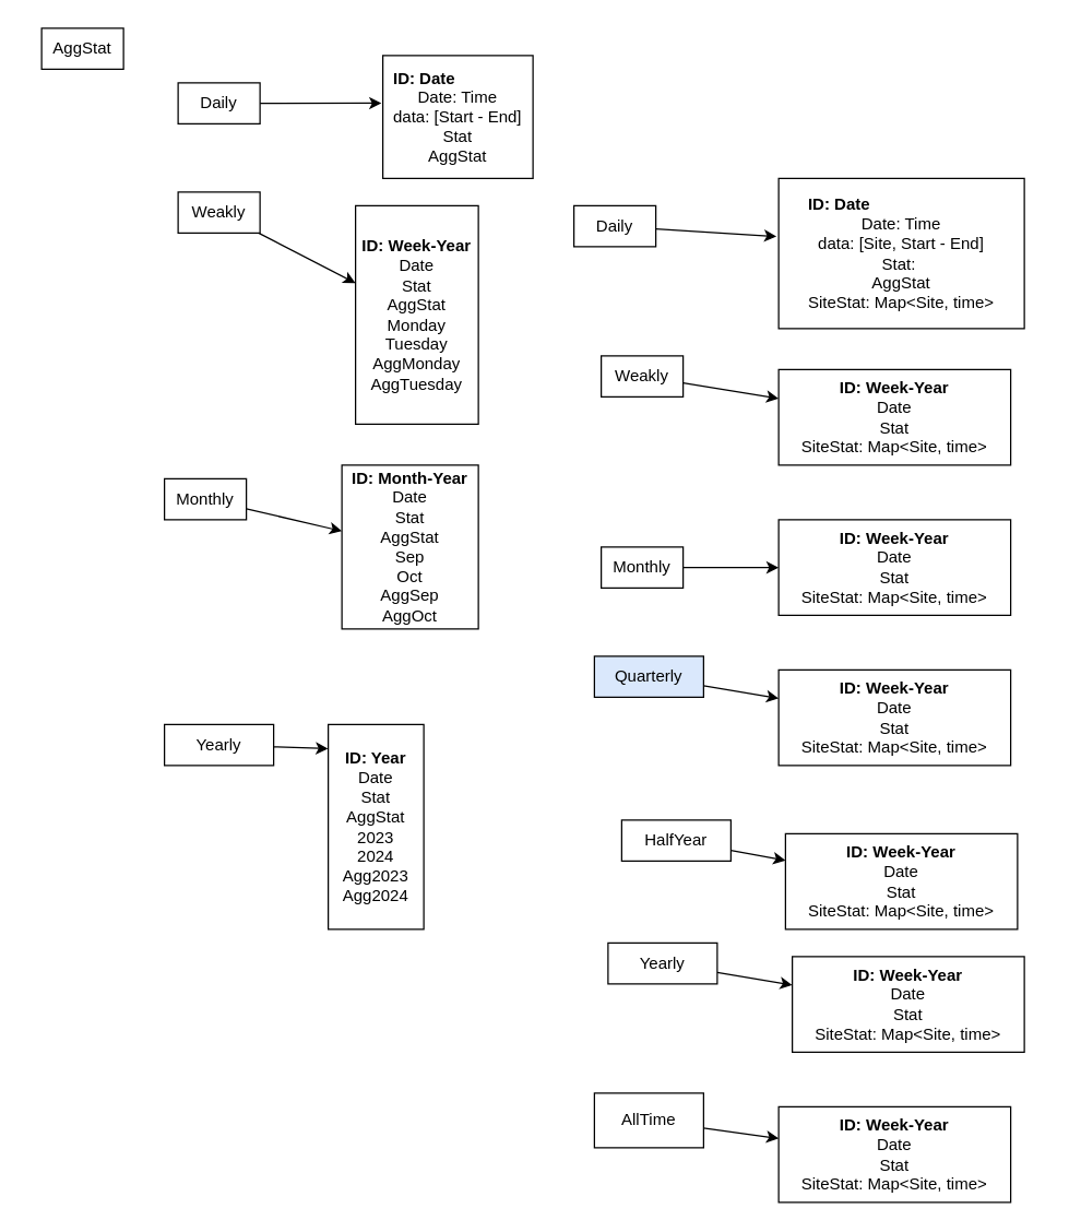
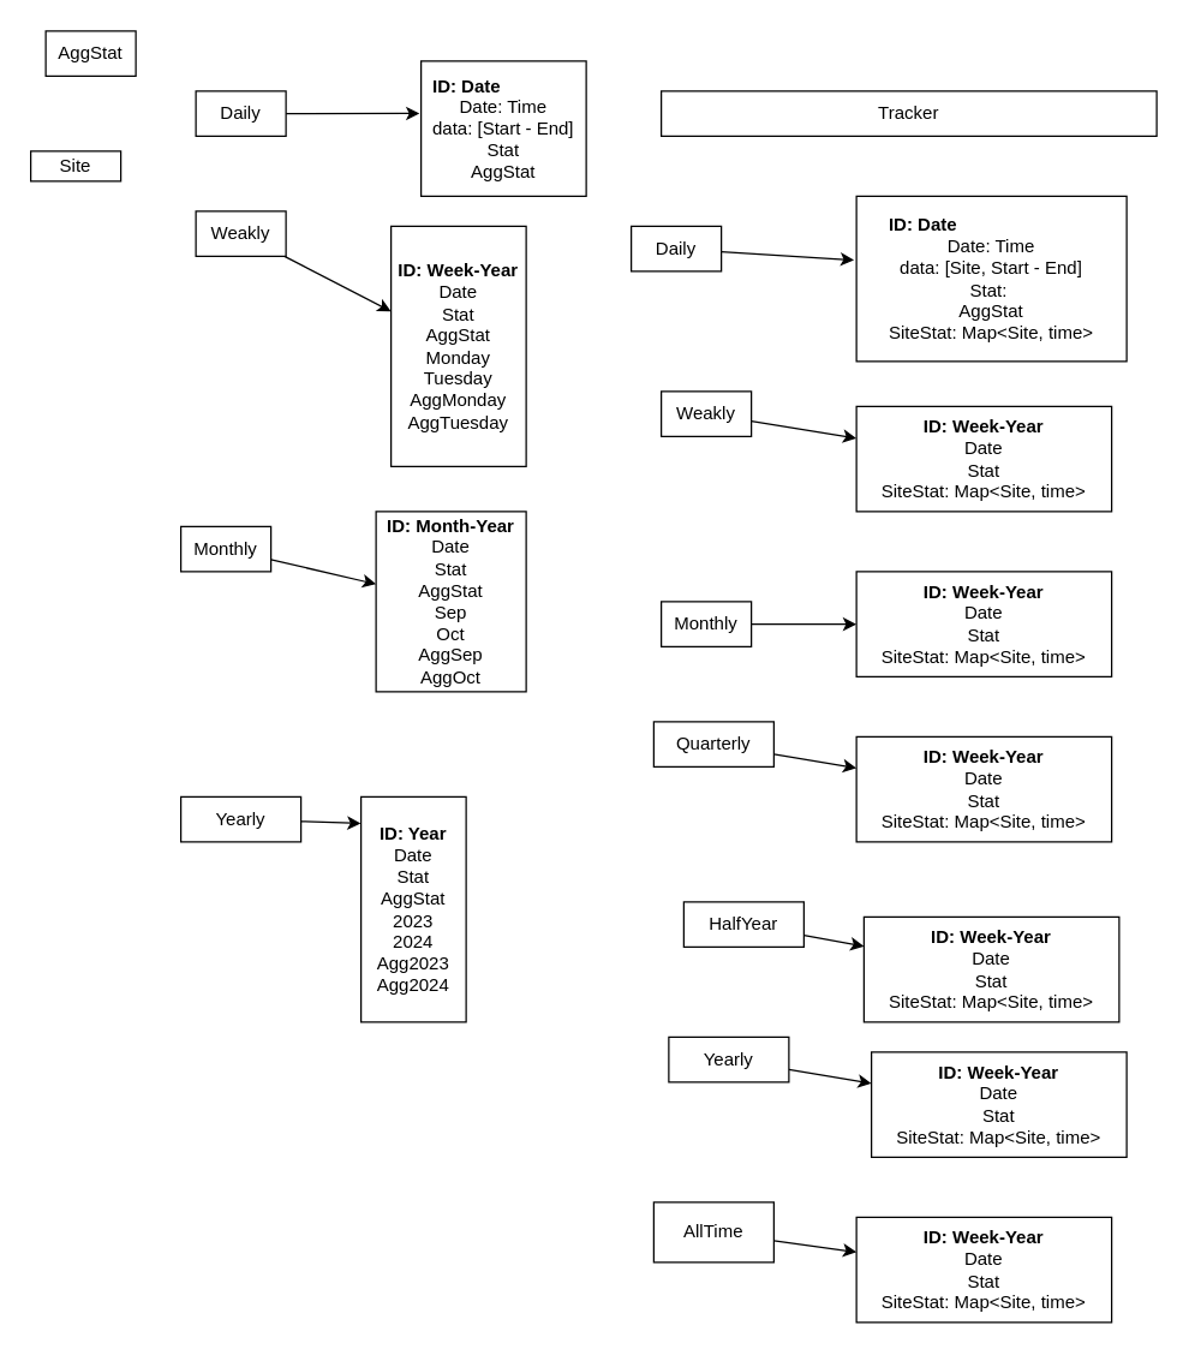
+ <mxCell id="3" value="Tracker" style="rounded=0;whiteSpace=wrap;html=1;" vertex="1" parent="1"><mxGeometry x="440" y="60" width="330" height="30" as="geometry" /></mxCell>
+ <mxCell id="12" value="Site" style="rounded=0;whiteSpace=wrap;html=1;" vertex="1" parent="1"><mxGeometry x="20" y="100" width="60" height="20" as="geometry" /></mxCell>
- <mxCell id="24" value="Quarterly" style="rounded=0;whiteSpace=wrap;html=1;fillColor=#dae8fc;" vertex="1" parent="1"><mxGeometry x="435" y="480" width="80" height="30" as="geometry" /></mxCell>
+ <mxCell id="24" value="Quarterly" style="rounded=0;whiteSpace=wrap;html=1;" vertex="1" parent="1"><mxGeometry x="435" y="480" width="80" height="30" as="geometry" /></mxCell>
